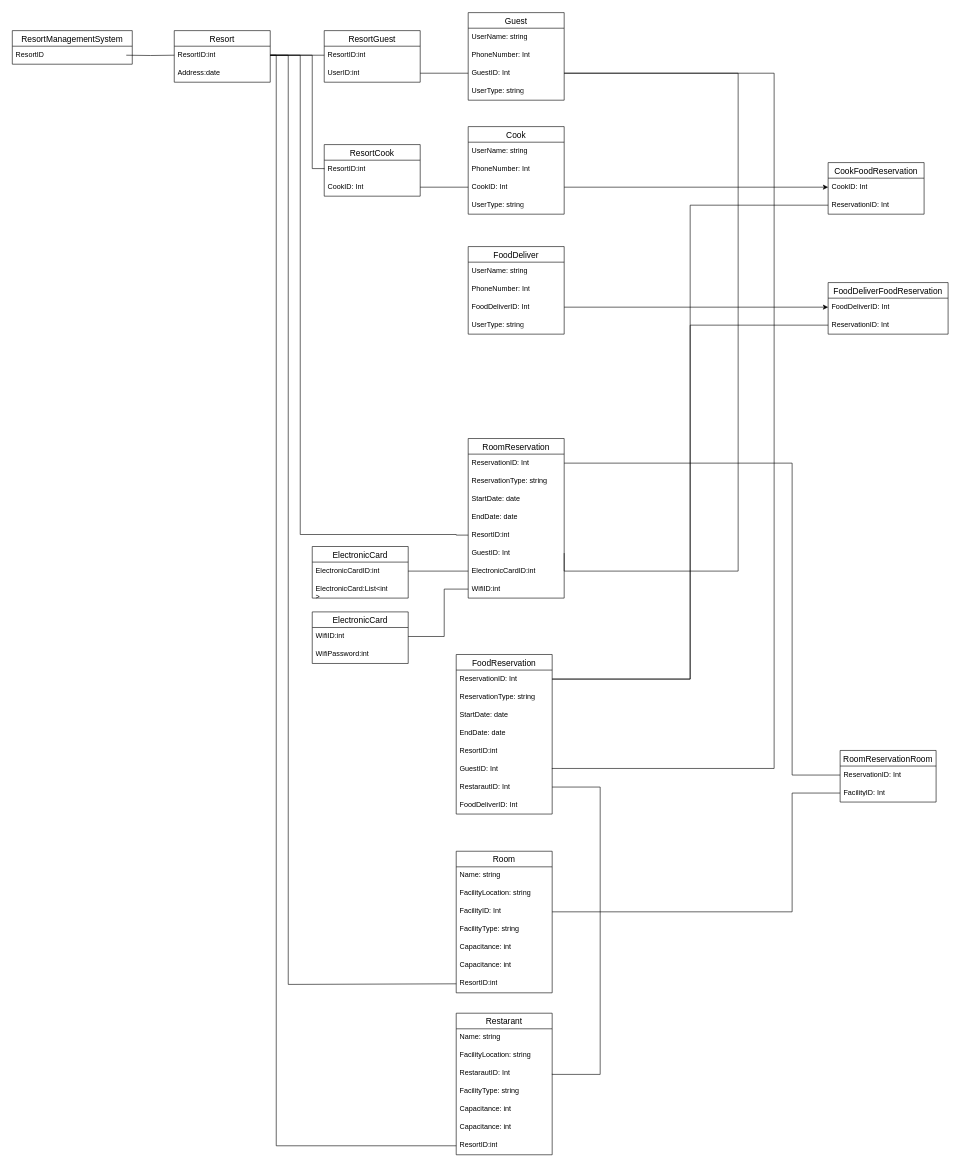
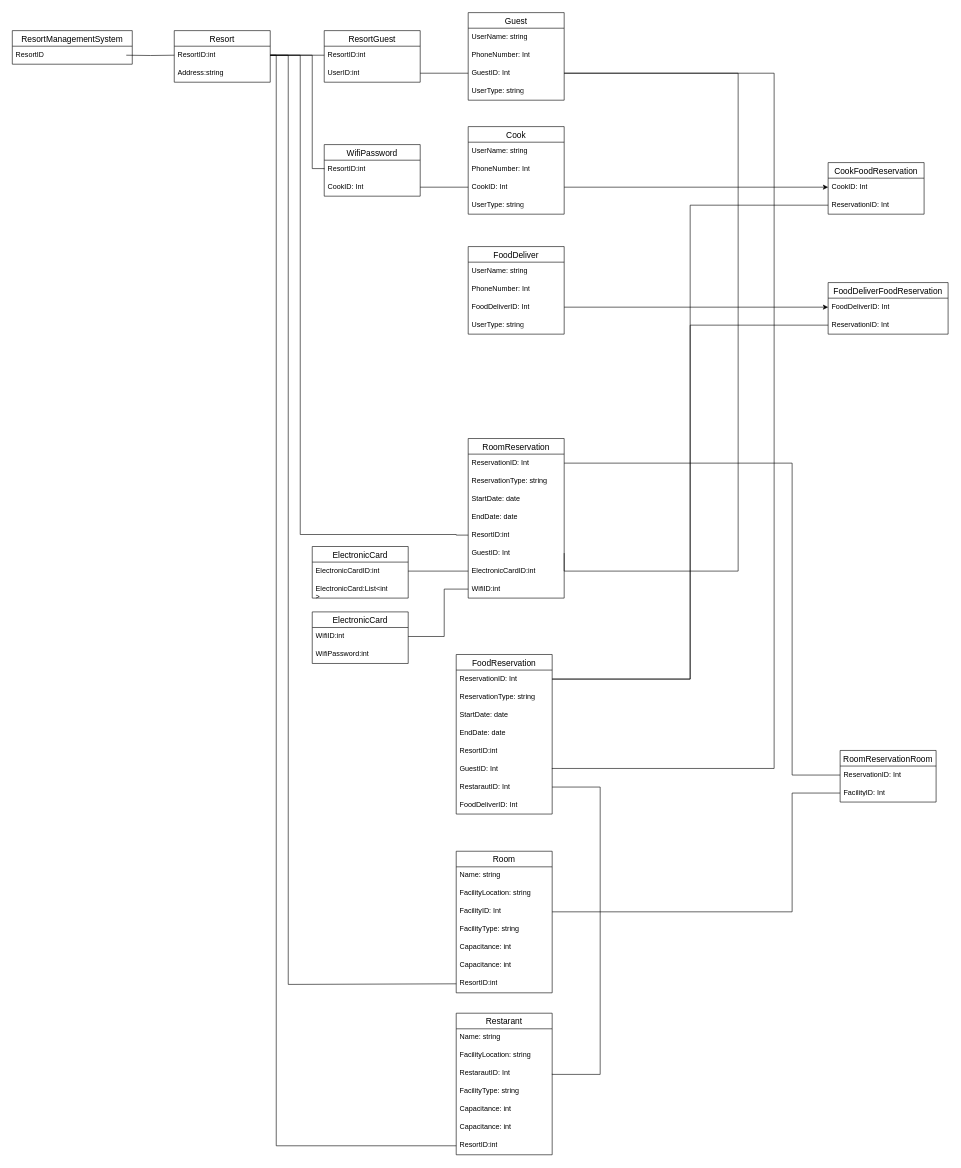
- <mxCell id="6" value="Address:date" style="text;strokeColor=none;fillColor=none;spacingLeft=4;spacingRight=4;overflow=hidden;rotatable=0;points=[[0,0.5],[1,0.5]];portConstraint=eastwest;fontSize=12;whiteSpace=wrap;html=1;" vertex="1" parent="4"><mxGeometry y="56" width="160" height="30" as="geometry" /></mxCell>
+ <mxCell id="6" value="Address:string" style="text;strokeColor=none;fillColor=none;spacingLeft=4;spacingRight=4;overflow=hidden;rotatable=0;points=[[0,0.5],[1,0.5]];portConstraint=eastwest;fontSize=12;whiteSpace=wrap;html=1;" vertex="1" parent="4"><mxGeometry y="56" width="160" height="30" as="geometry" /></mxCell>
- <mxCell id="42" value="ResortCook" style="swimlane;fontStyle=0;childLayout=stackLayout;horizontal=1;startSize=26;horizontalStack=0;resizeParent=1;resizeParentMax=0;resizeLast=0;collapsible=1;marginBottom=0;align=center;fontSize=14;" vertex="1" parent="1"><mxGeometry x="540" y="240" width="160" height="86" as="geometry" /></mxCell>
+ <mxCell id="42" value="WifiPassword" style="swimlane;fontStyle=0;childLayout=stackLayout;horizontal=1;startSize=26;horizontalStack=0;resizeParent=1;resizeParentMax=0;resizeLast=0;collapsible=1;marginBottom=0;align=center;fontSize=14;" vertex="1" parent="1"><mxGeometry x="540" y="240" width="160" height="86" as="geometry" /></mxCell>
